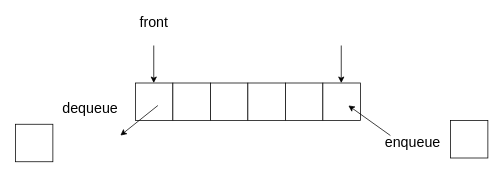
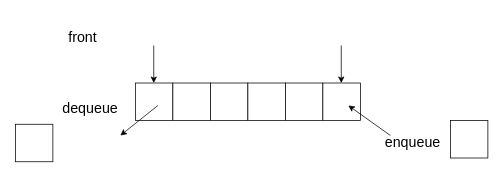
- <mxCell id="9" value="&lt;font style=&quot;font-size: 19px&quot;&gt;front&lt;/font&gt;" style="text;html=1;strokeColor=none;fillColor=none;align=center;verticalAlign=middle;whiteSpace=wrap;rounded=0;" vertex="1" parent="1"><mxGeometry x="185" y="20" width="40" height="20" as="geometry" /></mxCell>
+ <mxCell id="9" value="&lt;font style=&quot;font-size: 19px&quot;&gt;front&lt;/font&gt;" style="text;html=1;strokeColor=none;fillColor=none;align=center;verticalAlign=middle;whiteSpace=wrap;rounded=0;" vertex="1" parent="1"><mxGeometry x="90" y="40" width="40" height="20" as="geometry" /></mxCell>
